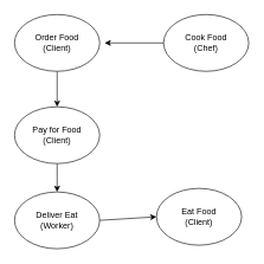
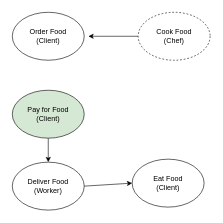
- <mxCell id="9" value="Cook Food&lt;br&gt;(Chef)" style="ellipse;whiteSpace=wrap;html=1;" vertex="1" parent="1"><mxGeometry x="230" y="20" width="120" height="80" as="geometry" /></mxCell>
+ <mxCell id="9" value="Cook Food&lt;br&gt;(Chef)" style="ellipse;whiteSpace=wrap;html=1;dashed=1;" vertex="1" parent="1"><mxGeometry x="230" y="20" width="120" height="80" as="geometry" /></mxCell>
- <mxCell id="6" style="edgeStyle=orthogonalEdgeStyle;rounded=0;orthogonalLoop=1;jettySize=auto;html=1;exitX=0.5;exitY=1;exitDx=0;exitDy=0;entryX=0.5;entryY=0;entryDx=0;entryDy=0;" edge="1" parent="1" source="7" target="5"><mxGeometry relative="1" as="geometry" /></mxCell>
- <mxCell id="5" value="Pay for Food&lt;br&gt;(Client)" style="ellipse;whiteSpace=wrap;html=1;" vertex="1" parent="1"><mxGeometry x="20" y="150" width="120" height="80" as="geometry" /></mxCell>
+ <mxCell id="5" value="Pay for Food&lt;br&gt;(Client)" style="ellipse;whiteSpace=wrap;html=1;fillColor=#d5e8d4;" vertex="1" parent="1"><mxGeometry x="20" y="150" width="120" height="80" as="geometry" /></mxCell>
- <mxCell id="2" value="Deliver Eat&lt;br&gt;(Worker)" style="ellipse;whiteSpace=wrap;html=1;" vertex="1" parent="1"><mxGeometry x="20" y="270" width="120" height="80" as="geometry" /></mxCell>
+ <mxCell id="2" value="Deliver Food&lt;br&gt;(Worker)" style="ellipse;whiteSpace=wrap;html=1;" vertex="1" parent="1"><mxGeometry x="20" y="270" width="120" height="80" as="geometry" /></mxCell>
